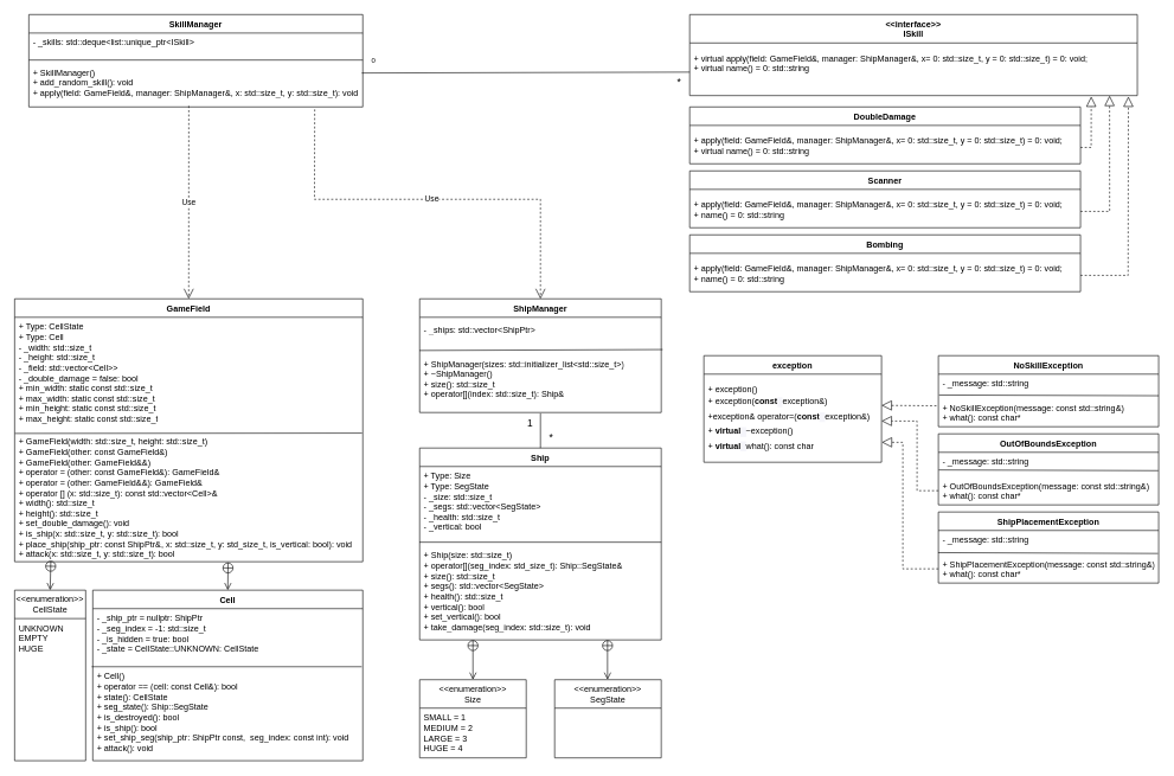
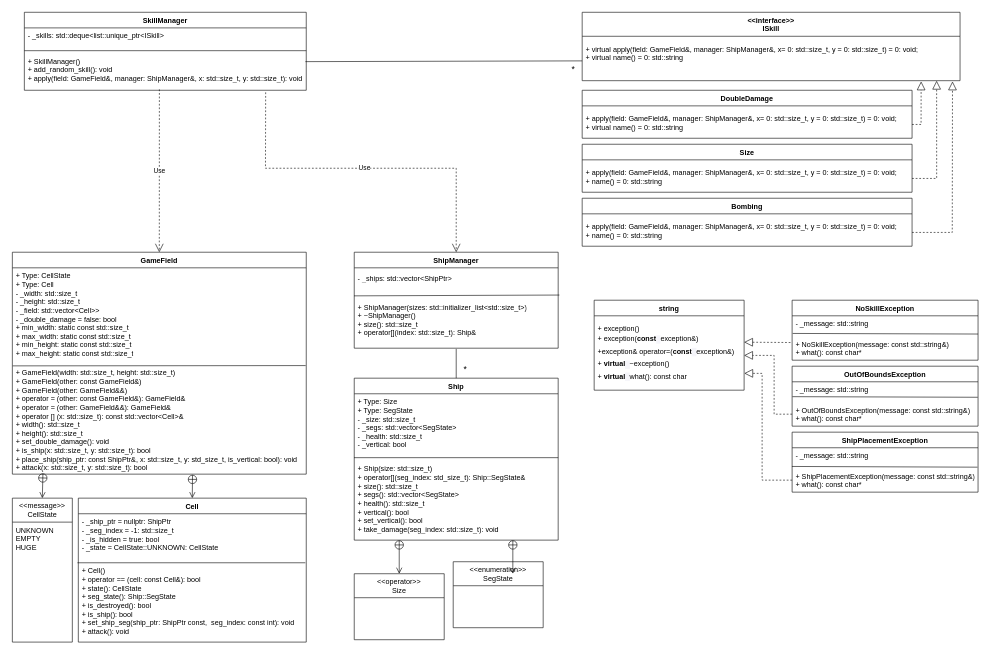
- <mxCell id="82" value="&lt;font size=&quot;1&quot;&gt;0&lt;/font&gt;" style="text;html=1;align=center;verticalAlign=middle;resizable=0;points=[];autosize=1;strokeColor=none;fillColor=none;shadow=0;" vertex="1" parent="1"><mxGeometry x="510" y="70" width="30" height="30" as="geometry" /></mxCell>
- <mxCell id="13" value="Scanner" style="swimlane;fontStyle=1;align=center;verticalAlign=top;childLayout=stackLayout;horizontal=1;startSize=26;horizontalStack=0;resizeParent=1;resizeParentMax=0;resizeLast=0;collapsible=1;marginBottom=0;whiteSpace=wrap;html=1;container=0;shadow=0;" vertex="1" parent="12"><mxGeometry y="220" width="550" height="80" as="geometry" /></mxCell>
+ <mxCell id="13" value="Size" style="swimlane;fontStyle=1;align=center;verticalAlign=top;childLayout=stackLayout;horizontal=1;startSize=26;horizontalStack=0;resizeParent=1;resizeParentMax=0;resizeLast=0;collapsible=1;marginBottom=0;whiteSpace=wrap;html=1;container=0;shadow=0;" vertex="1" parent="12"><mxGeometry y="220" width="550" height="80" as="geometry" /></mxCell>
- <mxCell id="55" value="&lt;div&gt;&lt;span style=&quot;background-color: initial;&quot;&gt;exception&lt;/span&gt;&lt;/div&gt;" style="swimlane;fontStyle=1;align=center;verticalAlign=top;childLayout=stackLayout;horizontal=1;startSize=26;horizontalStack=0;resizeParent=1;resizeParentMax=0;resizeLast=0;collapsible=1;marginBottom=0;whiteSpace=wrap;html=1;container=0;shadow=0;" vertex="1" parent="54"><mxGeometry width="250" height="150" as="geometry" /></mxCell>
+ <mxCell id="55" value="&lt;div&gt;&lt;span style=&quot;background-color: initial;&quot;&gt;string&lt;/span&gt;&lt;/div&gt;" style="swimlane;fontStyle=1;align=center;verticalAlign=top;childLayout=stackLayout;horizontal=1;startSize=26;horizontalStack=0;resizeParent=1;resizeParentMax=0;resizeLast=0;collapsible=1;marginBottom=0;whiteSpace=wrap;html=1;container=0;shadow=0;" vertex="1" parent="54"><mxGeometry width="250" height="150" as="geometry" /></mxCell>
- <mxCell id="79" value="&lt;font style=&quot;font-size: 14px;&quot;&gt;1&lt;/font&gt;" style="text;html=1;align=center;verticalAlign=middle;resizable=0;points=[];autosize=1;strokeColor=none;fillColor=none;shadow=0;" vertex="1" parent="1"><mxGeometry x="730" y="580" width="30" height="30" as="geometry" /></mxCell>
- <mxCell id="41" value="&amp;lt;&amp;lt;enumeration&amp;gt;&amp;gt;&lt;div&gt;CellState&lt;/div&gt;" style="swimlane;fontStyle=0;childLayout=stackLayout;horizontal=1;startSize=40;fillColor=none;horizontalStack=0;resizeParent=1;resizeParentMax=0;resizeLast=0;collapsible=1;marginBottom=0;whiteSpace=wrap;html=1;container=0;shadow=0;" vertex="1" parent="39"><mxGeometry y="410" width="100" height="240" as="geometry" /></mxCell>
+ <mxCell id="41" value="&amp;lt;&amp;lt;message&amp;gt;&amp;gt;&lt;div&gt;CellState&lt;/div&gt;" style="swimlane;fontStyle=0;childLayout=stackLayout;horizontal=1;startSize=40;fillColor=none;horizontalStack=0;resizeParent=1;resizeParentMax=0;resizeLast=0;collapsible=1;marginBottom=0;whiteSpace=wrap;html=1;container=0;shadow=0;" vertex="1" parent="39"><mxGeometry y="410" width="100" height="240" as="geometry" /></mxCell>
- <mxCell id="30" value="&amp;lt;&amp;lt;enumeration&amp;gt;&amp;gt;&lt;div&gt;Size&lt;/div&gt;" style="swimlane;fontStyle=0;childLayout=stackLayout;horizontal=1;startSize=40;fillColor=none;horizontalStack=0;resizeParent=1;resizeParentMax=0;resizeLast=0;collapsible=1;marginBottom=0;whiteSpace=wrap;html=1;container=0;shadow=0;" vertex="1" parent="28"><mxGeometry y="326" width="150" height="110" as="geometry" /></mxCell>
+ <mxCell id="30" value="&amp;lt;&amp;lt;operator&amp;gt;&amp;gt;&lt;div&gt;Size&lt;/div&gt;" style="swimlane;fontStyle=0;childLayout=stackLayout;horizontal=1;startSize=40;fillColor=none;horizontalStack=0;resizeParent=1;resizeParentMax=0;resizeLast=0;collapsible=1;marginBottom=0;whiteSpace=wrap;html=1;container=0;shadow=0;" vertex="1" parent="28"><mxGeometry y="326" width="150" height="110" as="geometry" /></mxCell>
- <mxCell id="31" value="&amp;lt;&amp;lt;enumeration&amp;gt;&amp;gt;&lt;div&gt;SegState&lt;/div&gt;" style="swimlane;fontStyle=0;childLayout=stackLayout;horizontal=1;startSize=40;fillColor=none;horizontalStack=0;resizeParent=1;resizeParentMax=0;resizeLast=0;collapsible=1;marginBottom=0;whiteSpace=wrap;html=1;container=0;shadow=0;" vertex="1" parent="28"><mxGeometry x="190" y="326" width="150" height="110" as="geometry" /></mxCell>
+ <mxCell id="31" value="&amp;lt;&amp;lt;enumeration&amp;gt;&amp;gt;&lt;div&gt;SegState&lt;/div&gt;" style="swimlane;fontStyle=0;childLayout=stackLayout;horizontal=1;startSize=40;fillColor=none;horizontalStack=0;resizeParent=1;resizeParentMax=0;resizeLast=0;collapsible=1;marginBottom=0;whiteSpace=wrap;html=1;container=0;shadow=0;" vertex="1" parent="28"><mxGeometry x="165" y="306" width="150" height="110" as="geometry" /></mxCell>
- <mxCell id="37" value="SMALL = 1&lt;div&gt;MEDIUM = 2&lt;/div&gt;&lt;div&gt;LARGE = 3&lt;/div&gt;&lt;div&gt;HUGE = 4&lt;/div&gt;" style="text;strokeColor=none;fillColor=none;align=left;verticalAlign=top;spacingLeft=4;spacingRight=4;overflow=hidden;rotatable=0;points=[[0,0.5],[1,0.5]];portConstraint=eastwest;whiteSpace=wrap;html=1;container=0;shadow=0;" vertex="1" parent="28"><mxGeometry y="366" width="150" height="70" as="geometry" /></mxCell>
